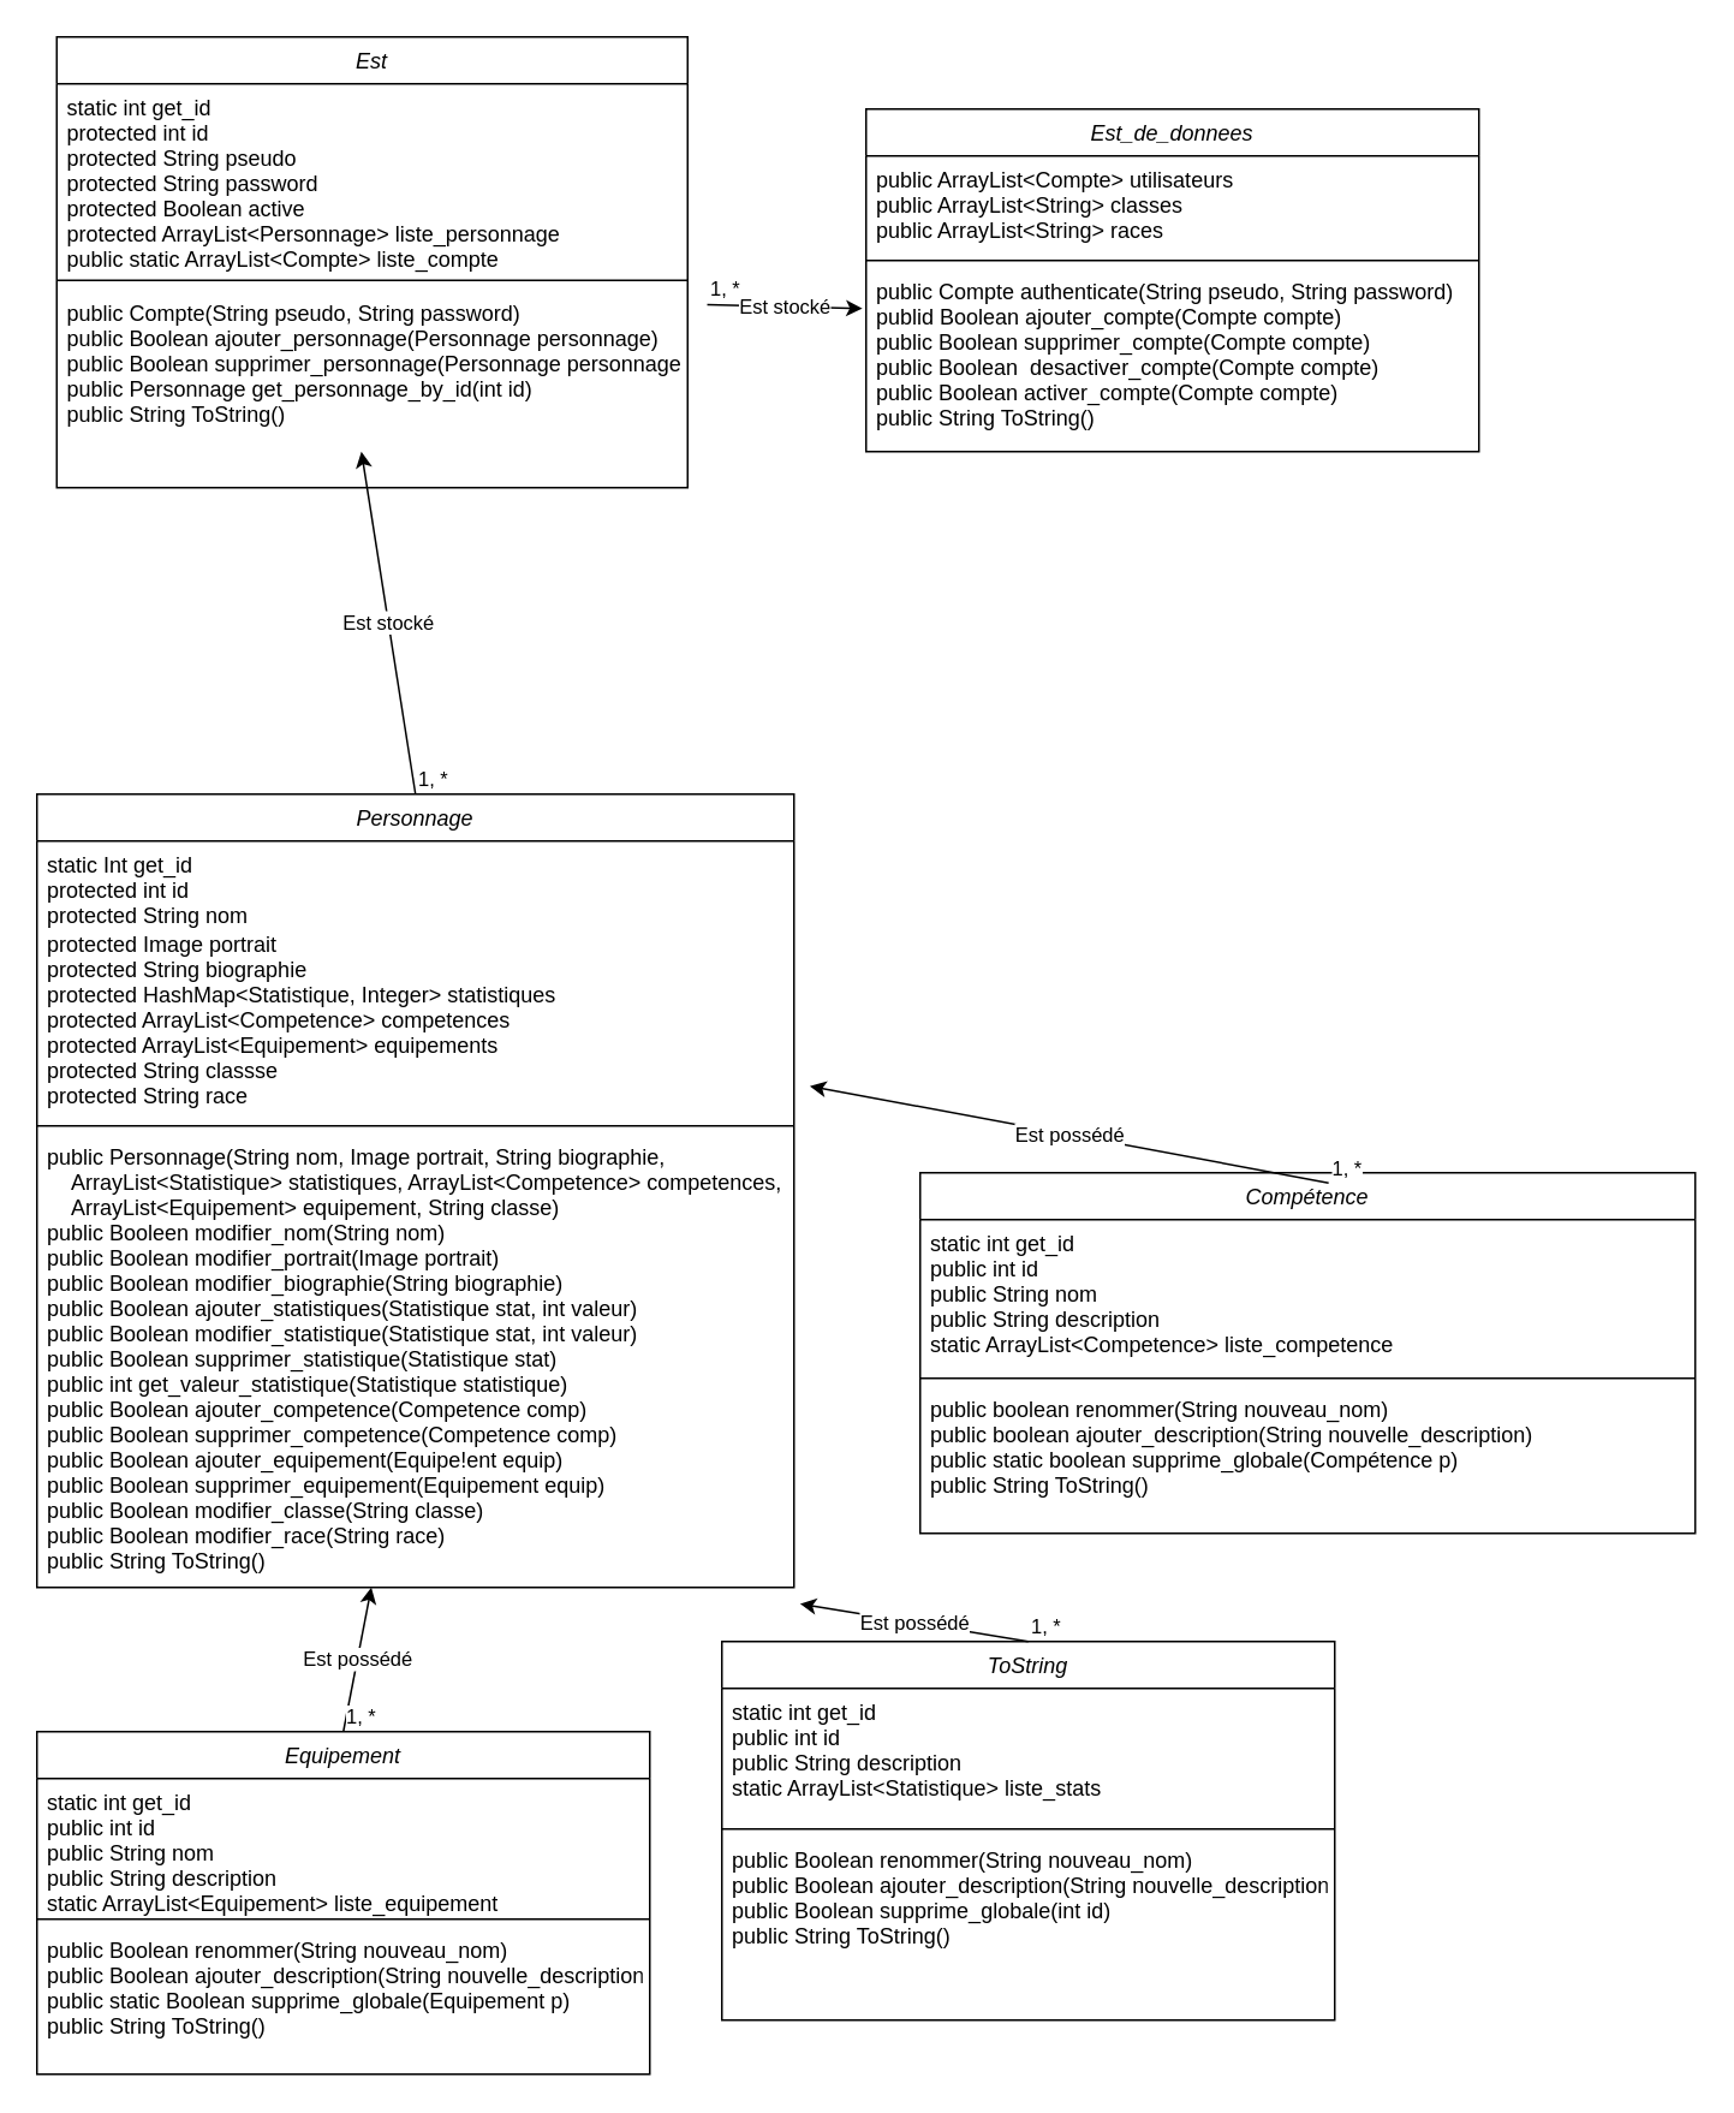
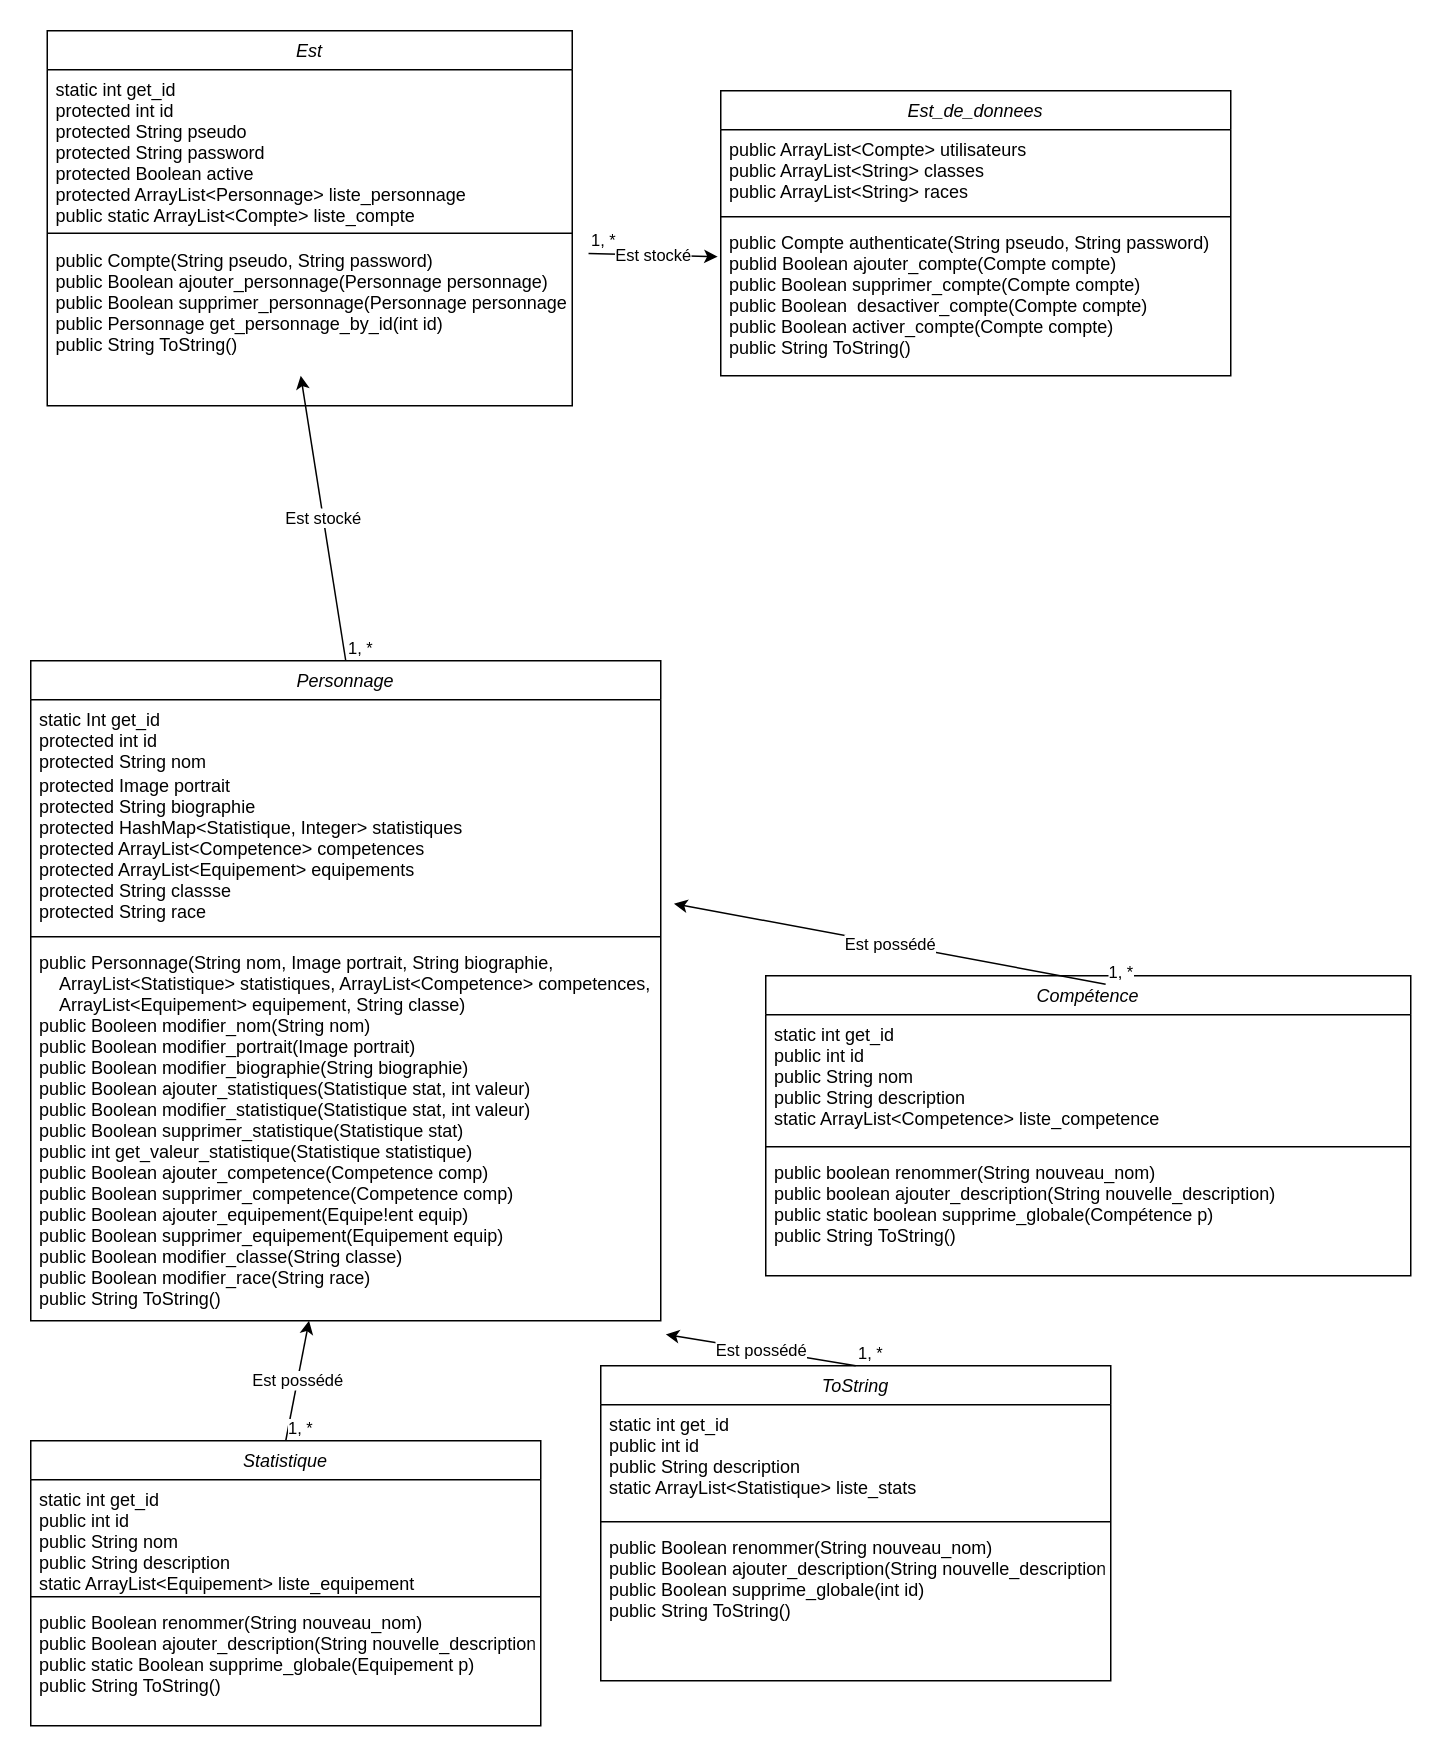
- <mxCell id="38" value="Equipement" style="swimlane;fontStyle=2;align=center;verticalAlign=top;childLayout=stackLayout;horizontal=1;startSize=26;horizontalStack=0;resizeParent=1;resizeLast=0;collapsible=1;marginBottom=0;rounded=0;shadow=0;strokeWidth=1;" vertex="1" parent="1"><mxGeometry x="20" y="960" width="340" height="190" as="geometry"><mxRectangle x="230" y="140" width="160" height="26" as="alternateBounds" /></mxGeometry></mxCell>
+ <mxCell id="38" value="Statistique" style="swimlane;fontStyle=2;align=center;verticalAlign=top;childLayout=stackLayout;horizontal=1;startSize=26;horizontalStack=0;resizeParent=1;resizeLast=0;collapsible=1;marginBottom=0;rounded=0;shadow=0;strokeWidth=1;" vertex="1" parent="1"><mxGeometry x="20" y="960" width="340" height="190" as="geometry"><mxRectangle x="230" y="140" width="160" height="26" as="alternateBounds" /></mxGeometry></mxCell>
